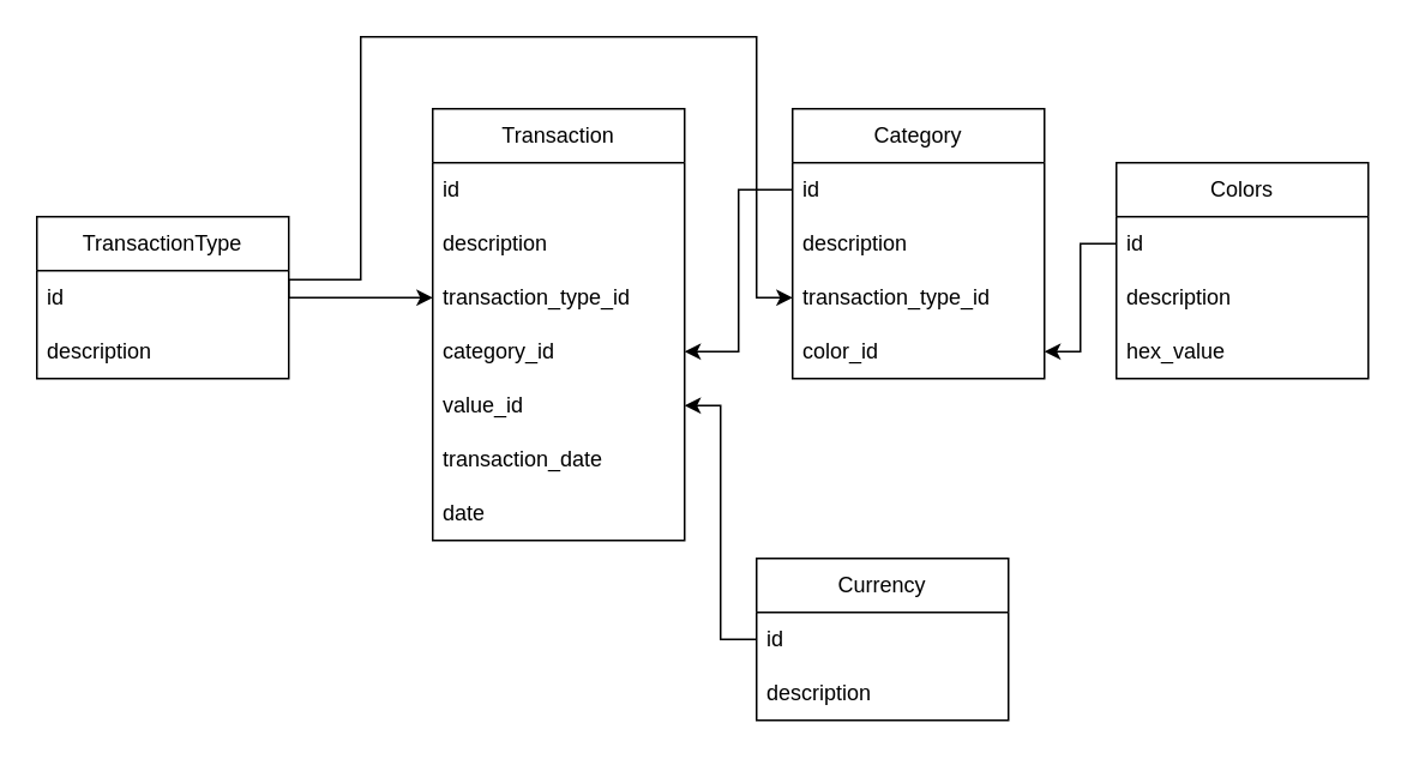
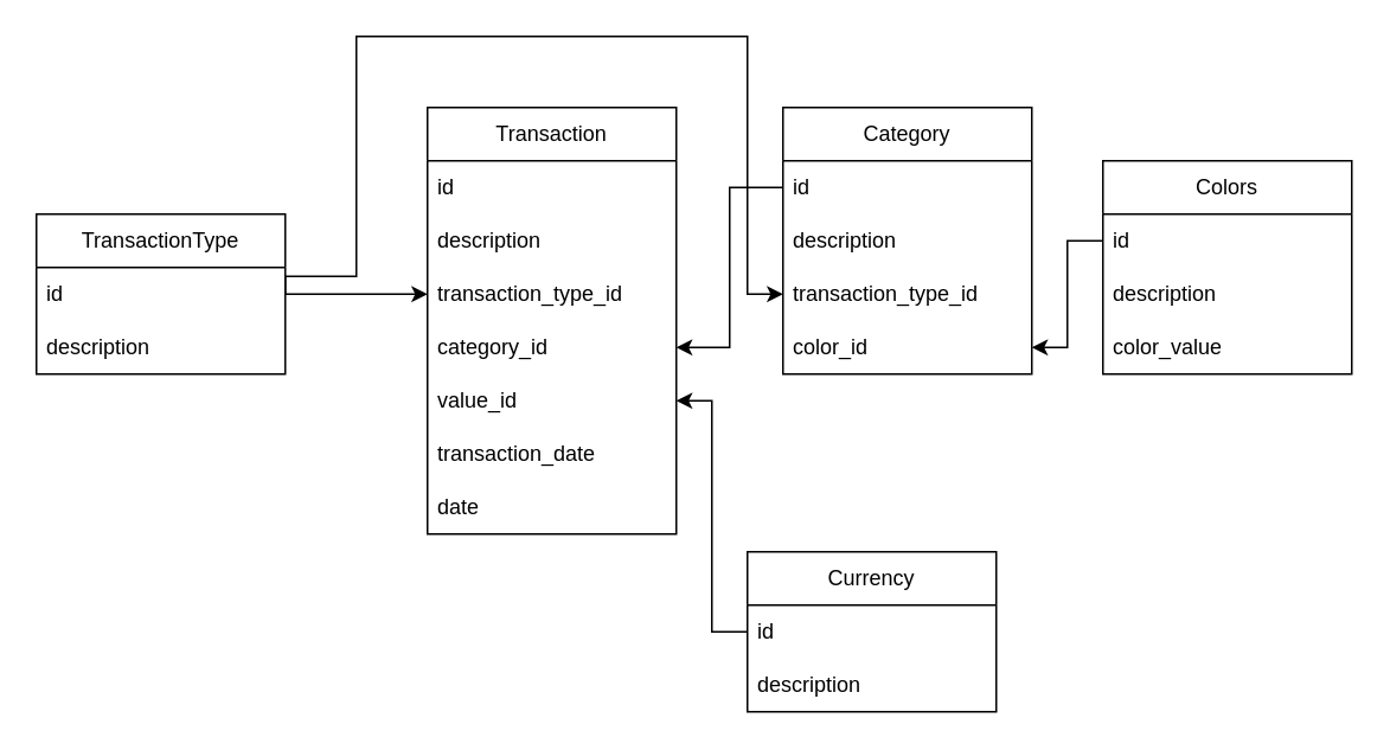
- <mxCell id="25" value="hex_value" style="text;strokeColor=none;fillColor=none;align=left;verticalAlign=middle;spacingLeft=4;spacingRight=4;overflow=hidden;points=[[0,0.5],[1,0.5]];portConstraint=eastwest;rotatable=0;whiteSpace=wrap;html=1;" parent="22" vertex="1"><mxGeometry y="90" width="140" height="30" as="geometry" /></mxCell>
+ <mxCell id="25" value="color_value" style="text;strokeColor=none;fillColor=none;align=left;verticalAlign=middle;spacingLeft=4;spacingRight=4;overflow=hidden;points=[[0,0.5],[1,0.5]];portConstraint=eastwest;rotatable=0;whiteSpace=wrap;html=1;" parent="22" vertex="1"><mxGeometry y="90" width="140" height="30" as="geometry" /></mxCell>
